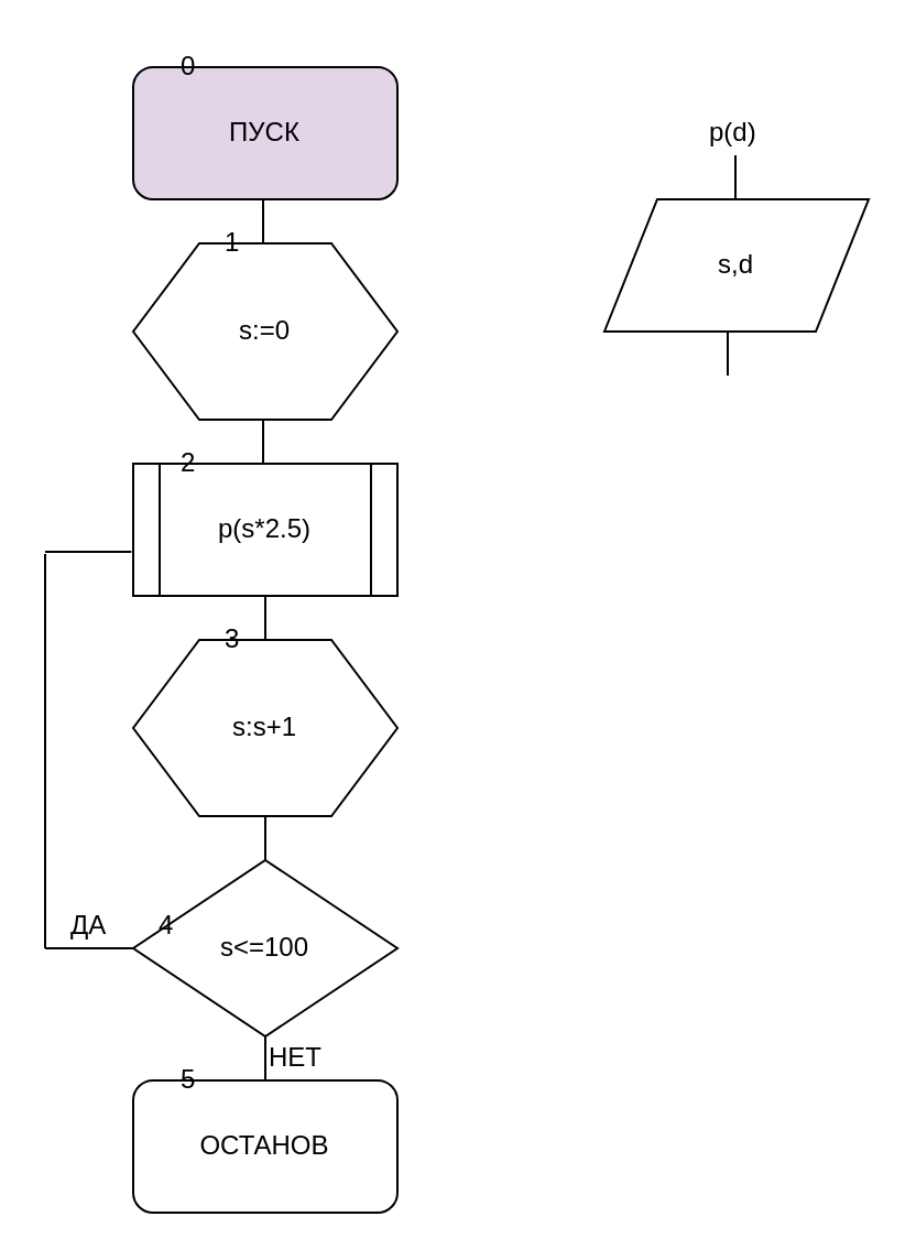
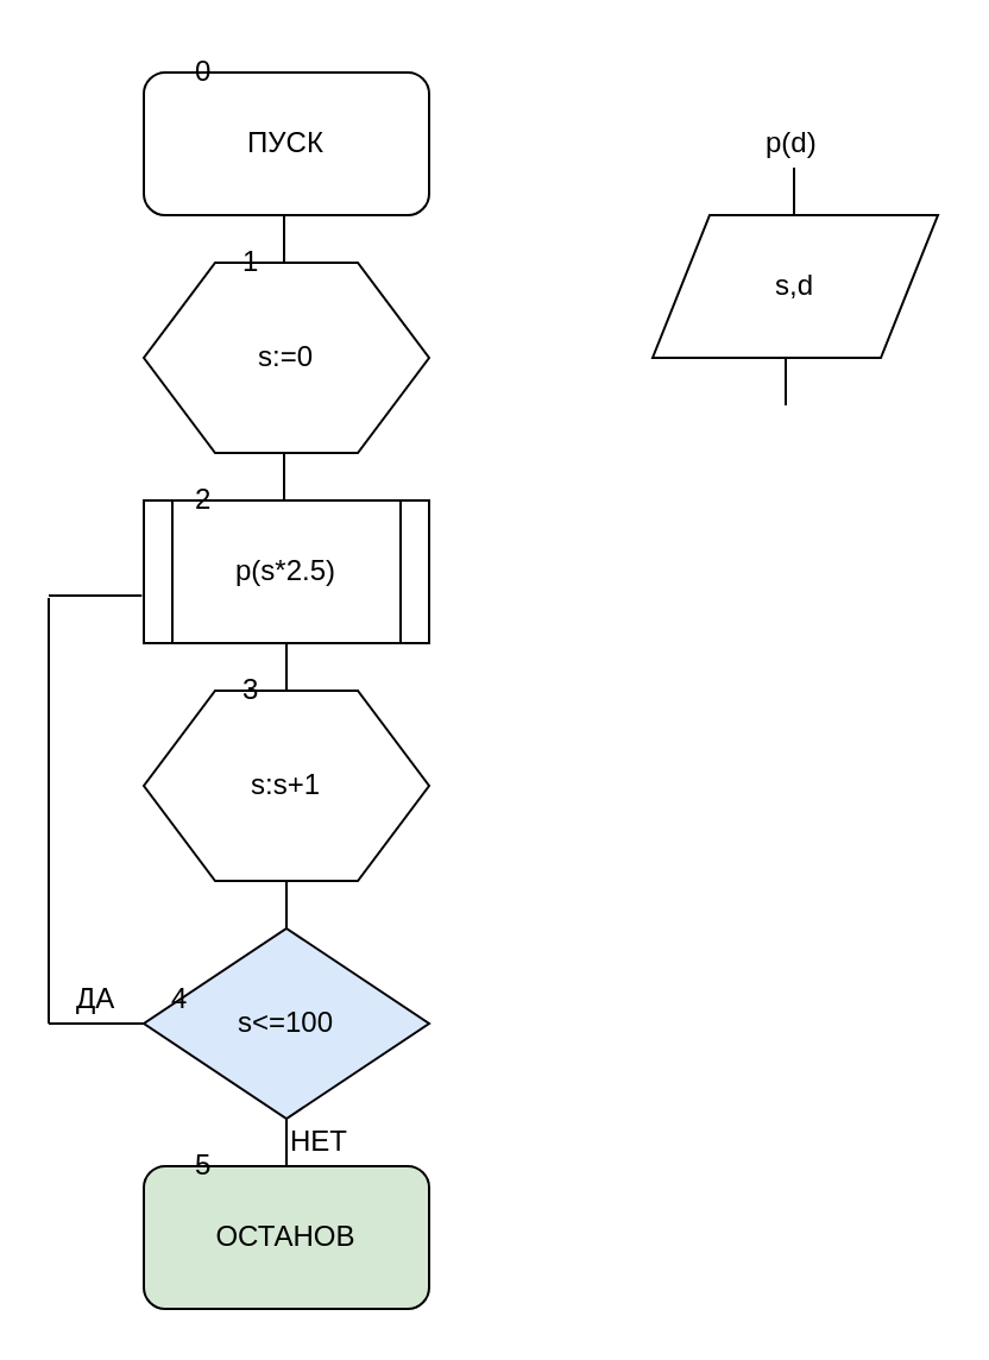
- <mxCell id="2" value="ПУСК" style="rounded=1;whiteSpace=wrap;html=1;fillColor=#e1d5e7;" vertex="1" parent="1"><mxGeometry x="60" y="30" width="120" height="60" as="geometry" /></mxCell>
+ <mxCell id="2" value="ПУСК" style="rounded=1;whiteSpace=wrap;html=1;" vertex="1" parent="1"><mxGeometry x="60" y="30" width="120" height="60" as="geometry" /></mxCell>
- <mxCell id="6" value="s&amp;lt;=100" style="rhombus;whiteSpace=wrap;html=1;" vertex="1" parent="1"><mxGeometry x="60" y="390" width="120" height="80" as="geometry" /></mxCell>
+ <mxCell id="6" value="s&amp;lt;=100" style="rhombus;whiteSpace=wrap;html=1;fillColor=#dae8fc;" vertex="1" parent="1"><mxGeometry x="60" y="390" width="120" height="80" as="geometry" /></mxCell>
- <mxCell id="8" value="ОСТАНОВ" style="rounded=1;whiteSpace=wrap;html=1;" vertex="1" parent="1"><mxGeometry x="60" y="490" width="120" height="60" as="geometry" /></mxCell>
+ <mxCell id="8" value="ОСТАНОВ" style="rounded=1;whiteSpace=wrap;html=1;fillColor=#d5e8d4;" vertex="1" parent="1"><mxGeometry x="60" y="490" width="120" height="60" as="geometry" /></mxCell>
